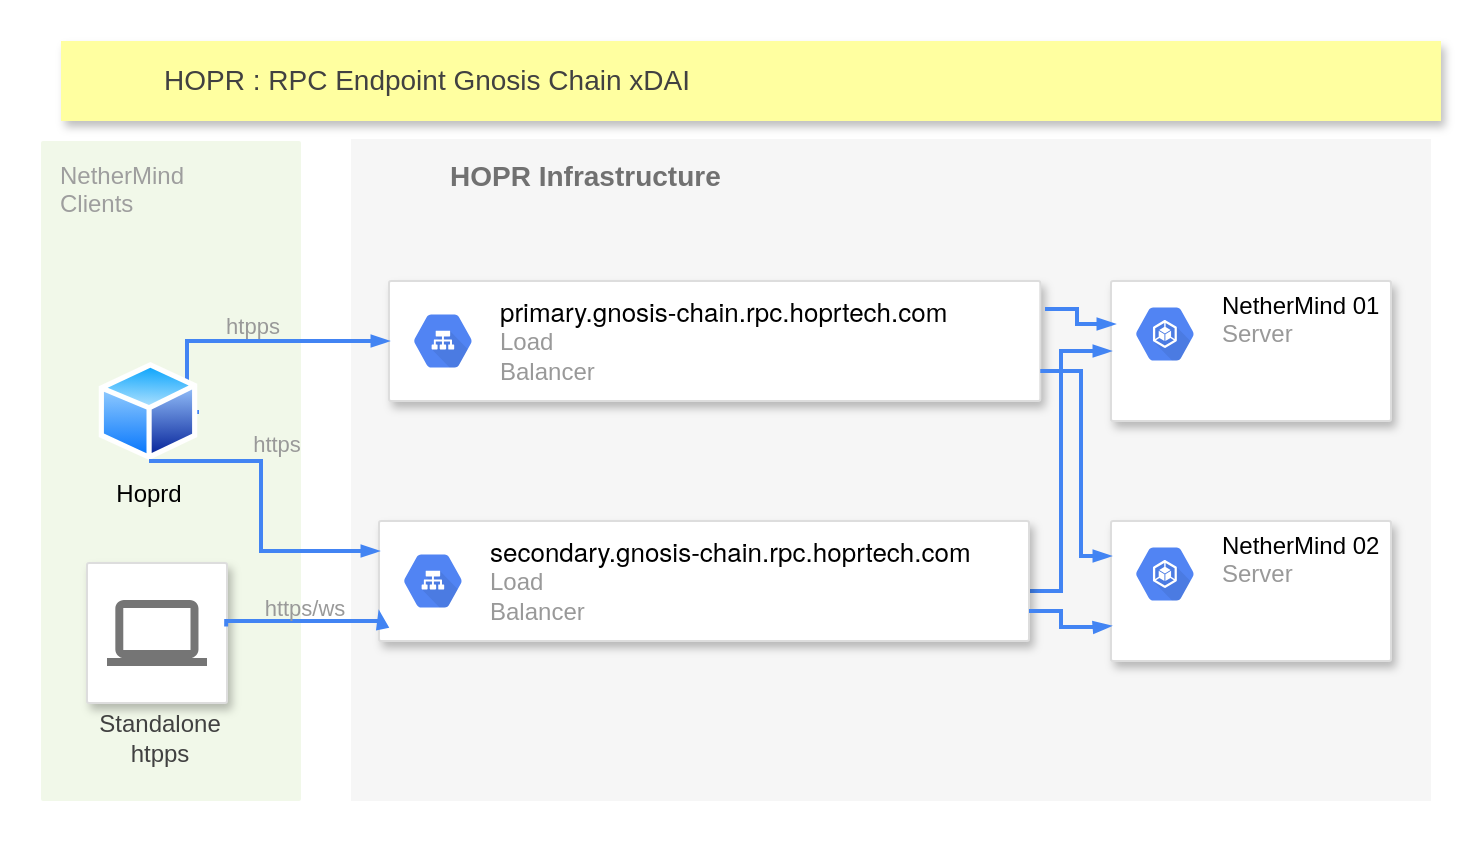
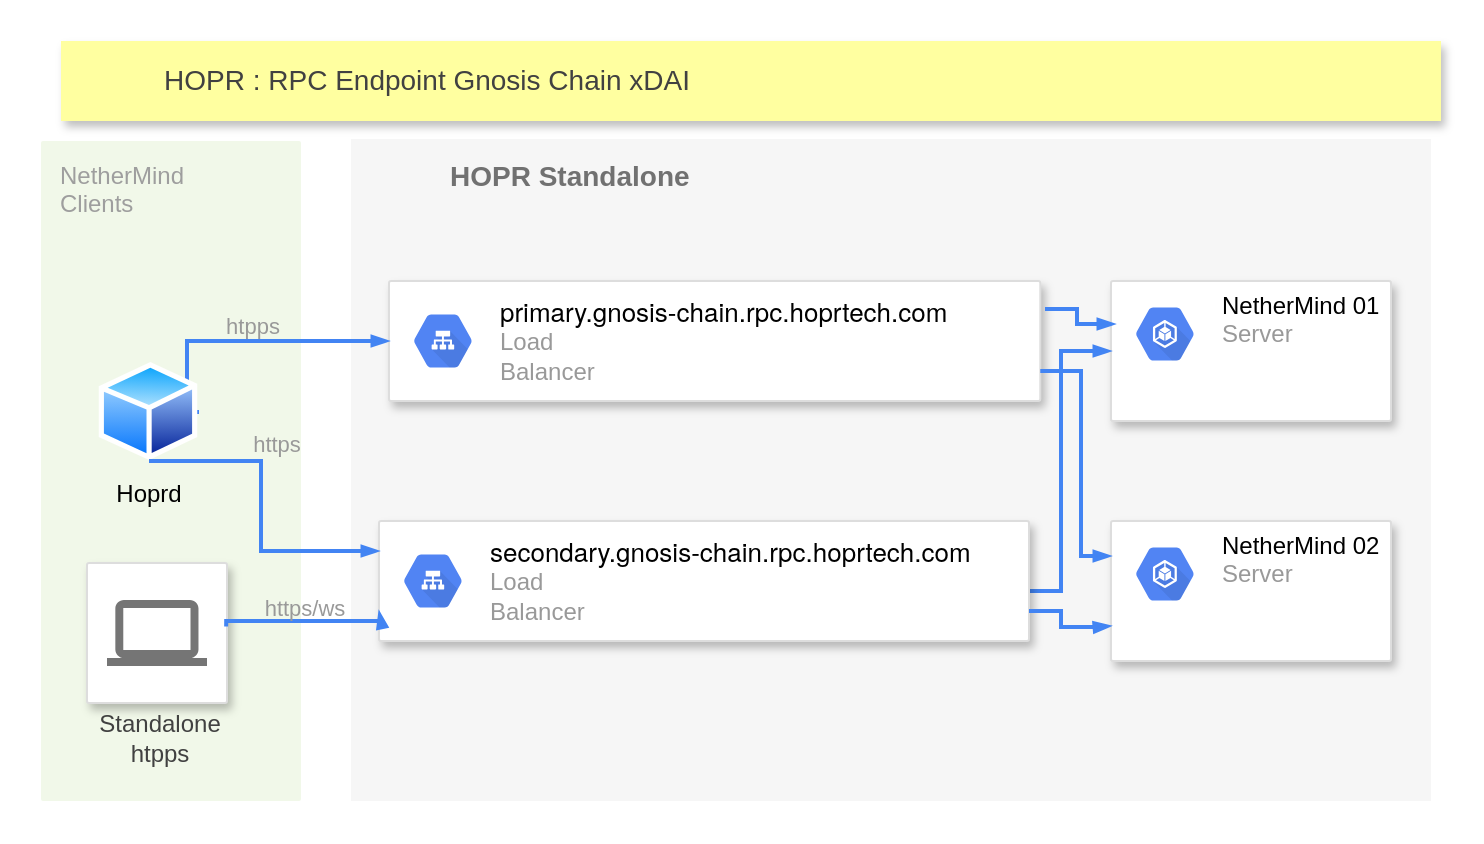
- <mxCell id="2" value="&lt;b&gt;HOPR Infrastructure&lt;/b&gt;" style="fillColor=#F6F6F6;strokeColor=none;shadow=0;gradientColor=none;fontSize=14;align=left;spacing=10;fontColor=#717171;9E9E9E;verticalAlign=top;spacingTop=-4;fontStyle=0;spacingLeft=40;html=1;" parent="1" vertex="1"><mxGeometry x="175" y="69" width="540" height="331" as="geometry" /></mxCell>
+ <mxCell id="2" value="&lt;b&gt;HOPR Standalone&lt;/b&gt;" style="fillColor=#F6F6F6;strokeColor=none;shadow=0;gradientColor=none;fontSize=14;align=left;spacing=10;fontColor=#717171;9E9E9E;verticalAlign=top;spacingTop=-4;fontStyle=0;spacingLeft=40;html=1;" parent="1" vertex="1"><mxGeometry x="175" y="69" width="540" height="331" as="geometry" /></mxCell>
